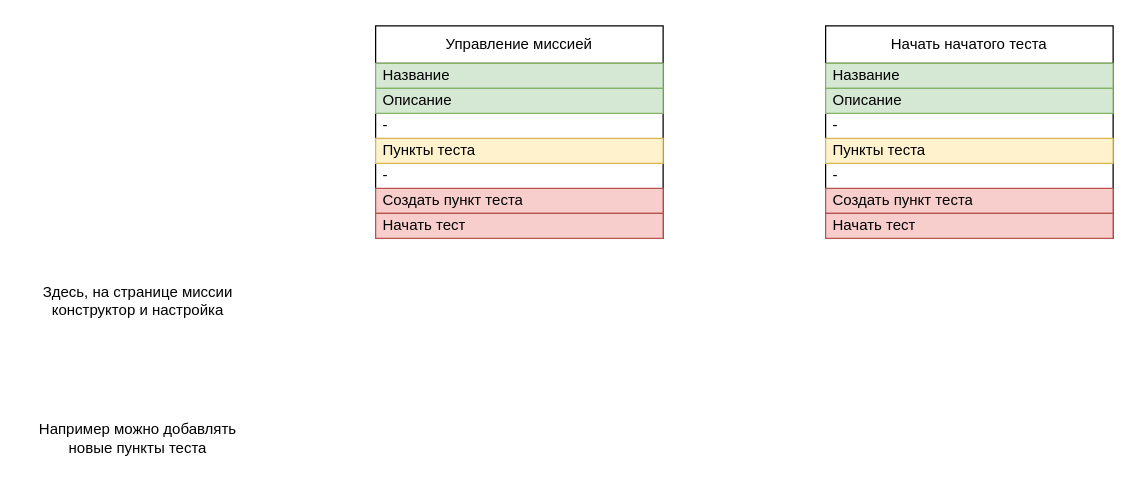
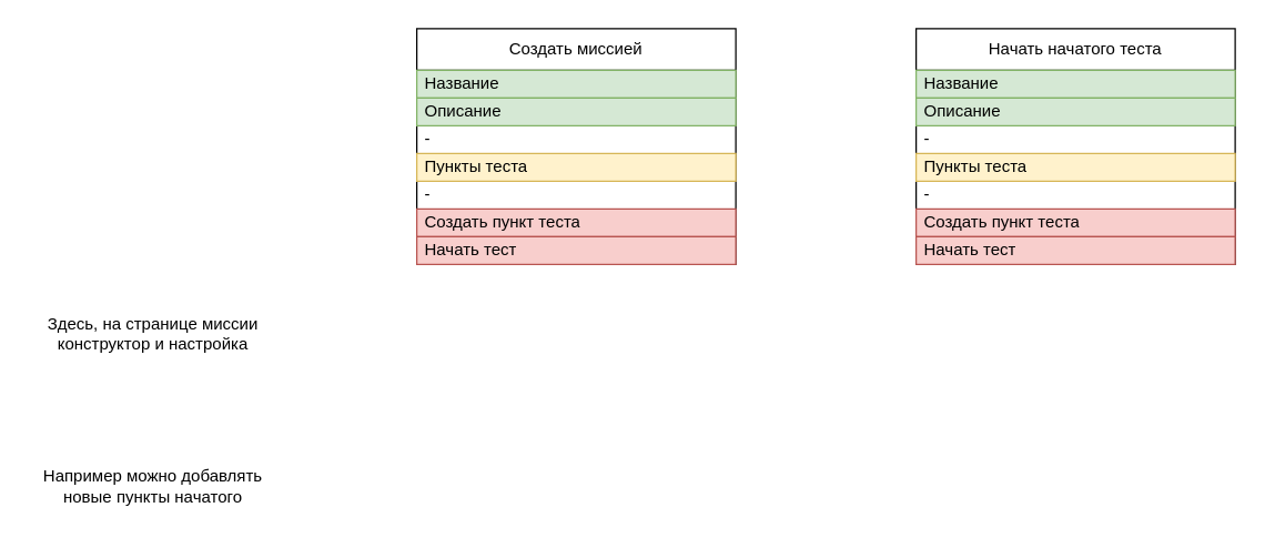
- <mxCell id="2" value="Управление миссией" style="swimlane;fontStyle=0;childLayout=stackLayout;horizontal=1;startSize=30;horizontalStack=0;resizeParent=1;resizeParentMax=0;resizeLast=0;collapsible=1;marginBottom=0;whiteSpace=wrap;html=1;" parent="1" vertex="1"><mxGeometry x="300" y="20" width="230" height="170" as="geometry" /></mxCell>
+ <mxCell id="2" value="Создать миссией" style="swimlane;fontStyle=0;childLayout=stackLayout;horizontal=1;startSize=30;horizontalStack=0;resizeParent=1;resizeParentMax=0;resizeLast=0;collapsible=1;marginBottom=0;whiteSpace=wrap;html=1;" parent="1" vertex="1"><mxGeometry x="300" y="20" width="230" height="170" as="geometry" /></mxCell>
- <mxCell id="19" value="Например можно добавлять новые пункты теста" style="text;html=1;strokeColor=none;fillColor=none;align=center;verticalAlign=middle;whiteSpace=wrap;rounded=0;" vertex="1" parent="1"><mxGeometry x="20" y="320" width="180" height="60" as="geometry" /></mxCell>
+ <mxCell id="19" value="Например можно добавлять новые пункты начатого" style="text;html=1;strokeColor=none;fillColor=none;align=center;verticalAlign=middle;whiteSpace=wrap;rounded=0;" vertex="1" parent="1"><mxGeometry x="20" y="320" width="180" height="60" as="geometry" /></mxCell>
